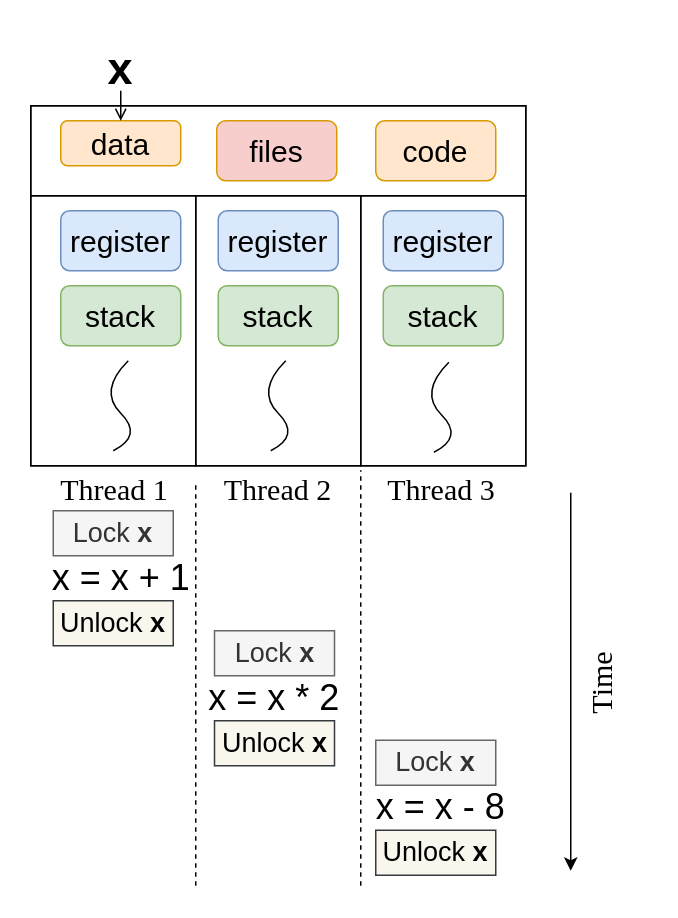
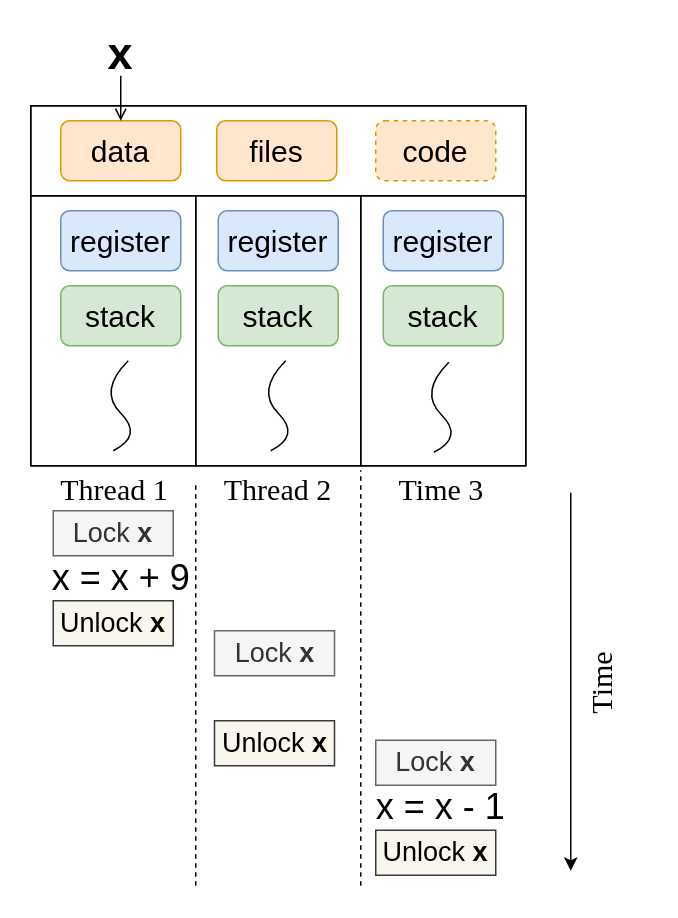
- <mxCell id="19" value="&lt;font size=&quot;1&quot; style=&quot;&quot;&gt;&lt;b style=&quot;font-size: 30px;&quot;&gt;x&lt;/b&gt;&lt;/font&gt;" style="text;html=1;strokeColor=none;fillColor=none;align=center;verticalAlign=middle;whiteSpace=wrap;rounded=0;" parent="1" vertex="1"><mxGeometry x="50" y="30" width="60" height="30" as="geometry" /></mxCell>
+ <mxCell id="19" value="&lt;font size=&quot;1&quot; style=&quot;&quot;&gt;&lt;b style=&quot;font-size: 30px;&quot;&gt;x&lt;/b&gt;&lt;/font&gt;" style="text;html=1;strokeColor=none;fillColor=none;align=center;verticalAlign=middle;whiteSpace=wrap;rounded=0;" parent="1" vertex="1"><mxGeometry x="50" y="20" width="60" height="30" as="geometry" /></mxCell>
- <mxCell id="6" value="data" style="rounded=1;whiteSpace=wrap;html=1;fillColor=#ffe6cc;strokeColor=#d79b00;fontSize=20;" parent="1" vertex="1"><mxGeometry x="40" y="80" width="80" height="30" as="geometry" /></mxCell>
+ <mxCell id="6" value="data" style="rounded=1;whiteSpace=wrap;html=1;fillColor=#ffe6cc;strokeColor=#d79b00;fontSize=20;" parent="1" vertex="1"><mxGeometry x="40" y="80" width="80" height="40" as="geometry" /></mxCell>
- <mxCell id="7" value="files" style="rounded=1;whiteSpace=wrap;html=1;fillColor=#f8cecc;strokeColor=#d79b00;fontSize=20;" parent="1" vertex="1"><mxGeometry x="144" y="80" width="80" height="40" as="geometry" /></mxCell>
+ <mxCell id="7" value="files" style="rounded=1;whiteSpace=wrap;html=1;fillColor=#ffe6cc;strokeColor=#d79b00;fontSize=20;" parent="1" vertex="1"><mxGeometry x="144" y="80" width="80" height="40" as="geometry" /></mxCell>
- <mxCell id="9" value="code" style="rounded=1;whiteSpace=wrap;html=1;fillColor=#ffe6cc;strokeColor=#d79b00;fontSize=20;" parent="1" vertex="1"><mxGeometry x="250" y="80" width="80" height="40" as="geometry" /></mxCell>
+ <mxCell id="9" value="code" style="rounded=1;whiteSpace=wrap;html=1;fillColor=#ffe6cc;strokeColor=#d79b00;fontSize=20;dashed=1;" parent="1" vertex="1"><mxGeometry x="250" y="80" width="80" height="40" as="geometry" /></mxCell>
- <mxCell id="29" value="&lt;font style=&quot;font-size: 20px;&quot; face=&quot;Tahoma&quot;&gt;Thread 3&lt;/font&gt;" style="text;html=1;strokeColor=none;fillColor=none;align=center;verticalAlign=middle;whiteSpace=wrap;rounded=0;fontSize=24;" parent="1" vertex="1"><mxGeometry x="243.75" y="310" width="100" height="30" as="geometry" /></mxCell>
+ <mxCell id="29" value="&lt;font style=&quot;font-size: 20px;&quot; face=&quot;Tahoma&quot;&gt;Time 3&lt;/font&gt;" style="text;html=1;strokeColor=none;fillColor=none;align=center;verticalAlign=middle;whiteSpace=wrap;rounded=0;fontSize=24;" parent="1" vertex="1"><mxGeometry x="243.75" y="310" width="100" height="30" as="geometry" /></mxCell>
- <mxCell id="21" value="x = x + 1" style="text;html=1;strokeColor=none;fillColor=none;align=center;verticalAlign=middle;whiteSpace=wrap;rounded=0;fontSize=24;" parent="1" vertex="1"><mxGeometry x="32.5" y="370" width="95" height="30" as="geometry" /></mxCell>
+ <mxCell id="21" value="x = x + 9" style="text;html=1;strokeColor=none;fillColor=none;align=center;verticalAlign=middle;whiteSpace=wrap;rounded=0;fontSize=24;" parent="1" vertex="1"><mxGeometry x="32.5" y="370" width="95" height="30" as="geometry" /></mxCell>
- <mxCell id="22" value="x = x * 2" style="text;html=1;strokeColor=none;fillColor=none;align=center;verticalAlign=middle;whiteSpace=wrap;rounded=0;fontSize=24;" parent="1" vertex="1"><mxGeometry x="135" y="450" width="95" height="30" as="geometry" /></mxCell>
- <mxCell id="23" value="x = x - 8" style="text;html=1;strokeColor=none;fillColor=none;align=center;verticalAlign=middle;whiteSpace=wrap;rounded=0;fontSize=24;" parent="1" vertex="1"><mxGeometry x="246.25" y="523" width="95" height="30" as="geometry" /></mxCell>
+ <mxCell id="23" value="x = x - 1" style="text;html=1;strokeColor=none;fillColor=none;align=center;verticalAlign=middle;whiteSpace=wrap;rounded=0;fontSize=24;" parent="1" vertex="1"><mxGeometry x="246.25" y="523" width="95" height="30" as="geometry" /></mxCell>
